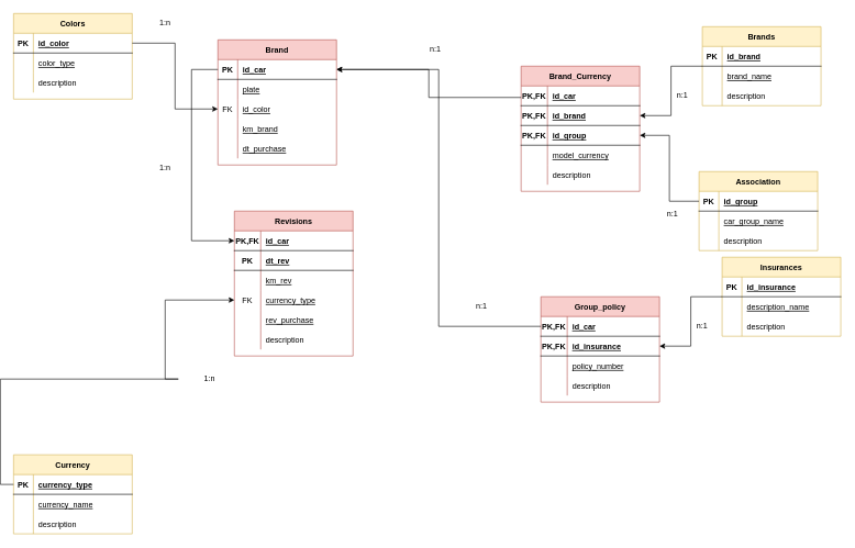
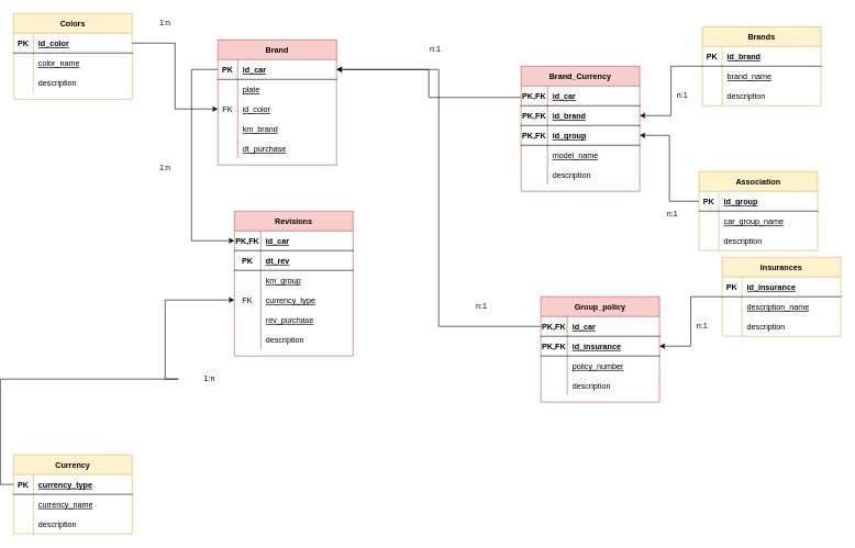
- <mxCell id="24" value="color_type" style="shape=partialRectangle;connectable=0;fillColor=none;top=0;left=0;bottom=0;right=0;align=left;spacingLeft=6;overflow=hidden;fontStyle=4" vertex="1" parent="22"><mxGeometry x="30" width="150" height="30" as="geometry"><mxRectangle width="150" height="30" as="alternateBounds" /></mxGeometry></mxCell>
+ <mxCell id="24" value="color_name" style="shape=partialRectangle;connectable=0;fillColor=none;top=0;left=0;bottom=0;right=0;align=left;spacingLeft=6;overflow=hidden;fontStyle=4" vertex="1" parent="22"><mxGeometry x="30" width="150" height="30" as="geometry"><mxRectangle width="150" height="30" as="alternateBounds" /></mxGeometry></mxCell>
- <mxCell id="52" value="model_currency" style="shape=partialRectangle;connectable=0;fillColor=none;top=0;left=0;bottom=0;right=0;align=left;spacingLeft=6;overflow=hidden;fontStyle=4" vertex="1" parent="50"><mxGeometry x="40" width="140" height="30" as="geometry"><mxRectangle width="140" height="30" as="alternateBounds" /></mxGeometry></mxCell>
+ <mxCell id="52" value="model_name" style="shape=partialRectangle;connectable=0;fillColor=none;top=0;left=0;bottom=0;right=0;align=left;spacingLeft=6;overflow=hidden;fontStyle=4" vertex="1" parent="50"><mxGeometry x="40" width="140" height="30" as="geometry"><mxRectangle width="140" height="30" as="alternateBounds" /></mxGeometry></mxCell>
- <mxCell id="118" value="km_rev" style="shape=partialRectangle;connectable=0;fillColor=none;top=0;left=0;bottom=0;right=0;align=left;spacingLeft=6;overflow=hidden;fontStyle=4" vertex="1" parent="116"><mxGeometry x="40" width="140" height="30" as="geometry"><mxRectangle width="140" height="30" as="alternateBounds" /></mxGeometry></mxCell>
+ <mxCell id="118" value="km_group" style="shape=partialRectangle;connectable=0;fillColor=none;top=0;left=0;bottom=0;right=0;align=left;spacingLeft=6;overflow=hidden;fontStyle=4" vertex="1" parent="116"><mxGeometry x="40" width="140" height="30" as="geometry"><mxRectangle width="140" height="30" as="alternateBounds" /></mxGeometry></mxCell>
